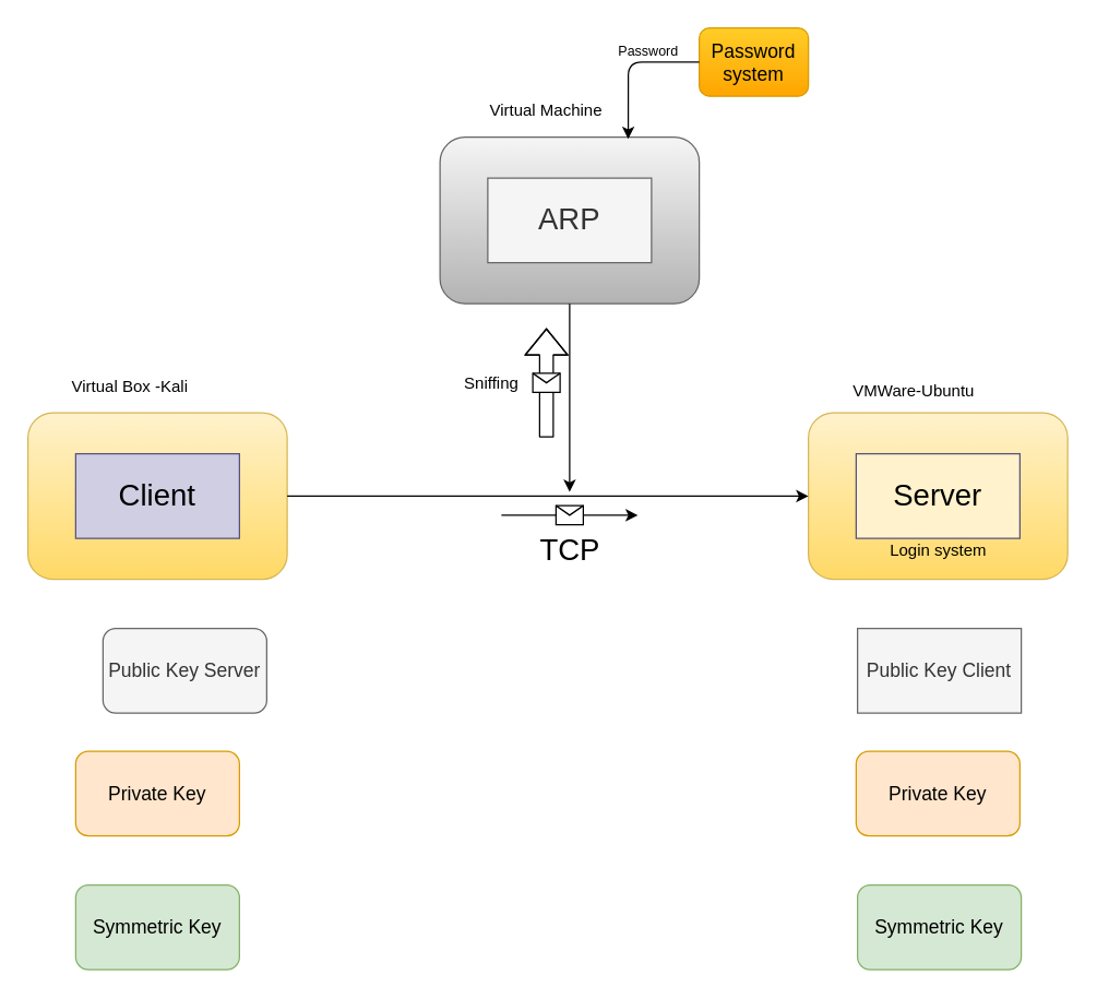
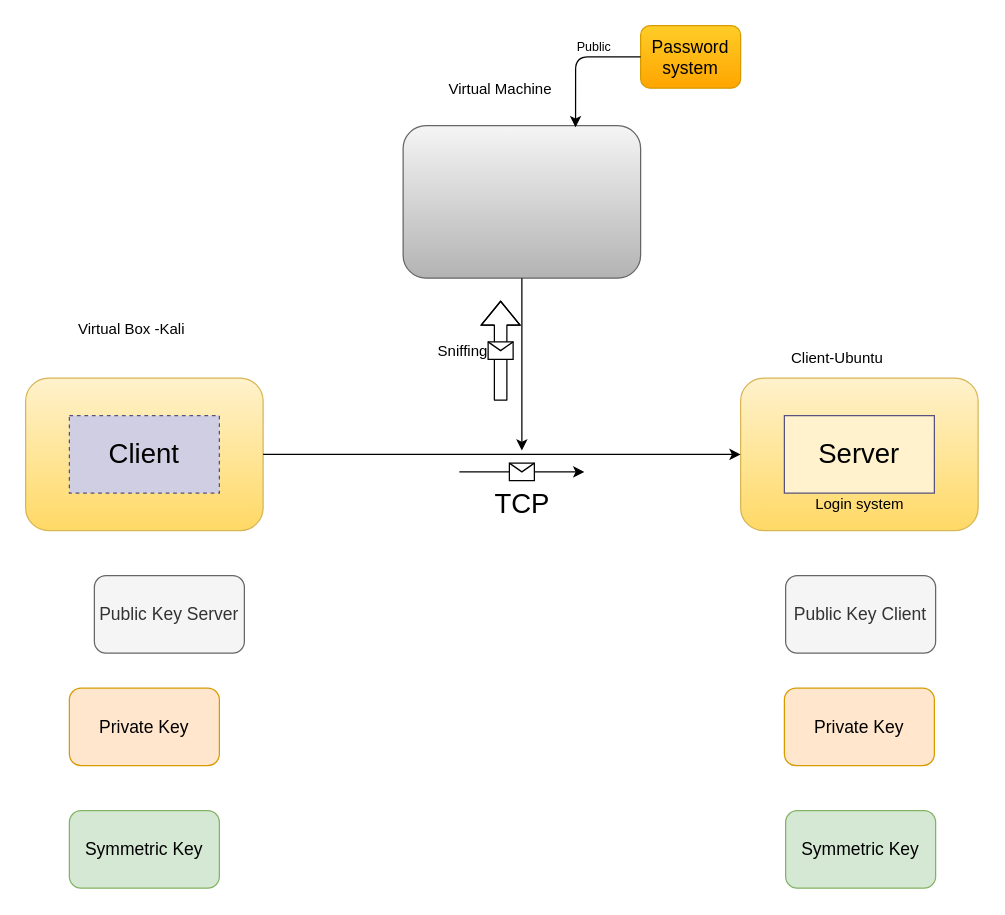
- <mxCell id="28" value="&lt;font style=&quot;font-size: 10px&quot;&gt;Password&lt;/font&gt;" style="text;html=1;strokeColor=none;fillColor=none;align=center;verticalAlign=middle;whiteSpace=wrap;rounded=0;fontSize=32;" vertex="1" parent="1"><mxGeometry x="455" y="20" width="40" height="20" as="geometry" /></mxCell>
+ <mxCell id="28" value="&lt;font style=&quot;font-size: 10px&quot;&gt;Public&lt;/font&gt;" style="text;html=1;strokeColor=none;fillColor=none;align=center;verticalAlign=middle;whiteSpace=wrap;rounded=0;fontSize=32;" vertex="1" parent="1"><mxGeometry x="455" y="20" width="40" height="20" as="geometry" /></mxCell>
- <mxCell id="12" value="Virtual Machine" style="text;html=1;strokeColor=none;fillColor=none;align=center;verticalAlign=middle;whiteSpace=wrap;rounded=0;" parent="1" vertex="1"><mxGeometry x="345" y="70" width="110" height="22" as="geometry" /></mxCell>
+ <mxCell id="12" value="Virtual Machine" style="text;html=1;strokeColor=none;fillColor=none;align=center;verticalAlign=middle;whiteSpace=wrap;rounded=0;" parent="1" vertex="1"><mxGeometry x="345" y="60" width="110" height="22" as="geometry" /></mxCell>
- <mxCell id="11" value="&lt;div style=&quot;font-size: 22px&quot;&gt;&lt;font style=&quot;font-size: 22px&quot;&gt;ARP&lt;/font&gt;&lt;/div&gt;" style="rounded=0;whiteSpace=wrap;html=1;fillColor=#f5f5f5;strokeColor=#666666;fontColor=#333333;" parent="1" vertex="1"><mxGeometry x="357" y="130" width="120" height="62" as="geometry" /></mxCell>
- <mxCell id="21" value="&lt;div&gt;Sniffing&lt;/div&gt;" style="text;html=1;strokeColor=none;fillColor=none;align=center;verticalAlign=middle;whiteSpace=wrap;rounded=0;" parent="1" vertex="1"><mxGeometry x="340" y="270" width="40" height="22" as="geometry" /></mxCell>
+ <mxCell id="21" value="&lt;div&gt;Sniffing&lt;/div&gt;" style="text;html=1;strokeColor=none;fillColor=none;align=center;verticalAlign=middle;whiteSpace=wrap;rounded=0;" parent="1" vertex="1"><mxGeometry x="350" y="270" width="40" height="22" as="geometry" /></mxCell>
- <mxCell id="6" value="&lt;div&gt;Virtual Box -Kali&lt;/div&gt;" style="text;html=1;strokeColor=none;fillColor=none;align=center;verticalAlign=middle;whiteSpace=wrap;rounded=0;" parent="1" vertex="1"><mxGeometry x="40" y="272" width="110" height="22" as="geometry" /></mxCell>
+ <mxCell id="6" value="&lt;div&gt;Virtual Box -Kali&lt;/div&gt;" style="text;html=1;strokeColor=none;fillColor=none;align=center;verticalAlign=middle;whiteSpace=wrap;rounded=0;" parent="1" vertex="1"><mxGeometry x="50" y="252" width="110" height="22" as="geometry" /></mxCell>
- <mxCell id="7" value="VMWare-Ubuntu&lt;div&gt;&lt;br&gt;&lt;/div&gt;" style="text;html=1;strokeColor=none;fillColor=none;align=center;verticalAlign=middle;whiteSpace=wrap;rounded=0;" parent="1" vertex="1"><mxGeometry x="617" y="292" width="105" height="2" as="geometry" /></mxCell>
+ <mxCell id="7" value="Client-Ubuntu&lt;div&gt;&lt;br&gt;&lt;/div&gt;" style="text;html=1;strokeColor=none;fillColor=none;align=center;verticalAlign=middle;whiteSpace=wrap;rounded=0;" parent="1" vertex="1"><mxGeometry x="617" y="292" width="105" height="2" as="geometry" /></mxCell>
- <mxCell id="4" value="&lt;div style=&quot;font-size: 22px&quot;&gt;&lt;font style=&quot;font-size: 22px&quot;&gt;Client&lt;/font&gt;&lt;/div&gt;" style="rounded=0;whiteSpace=wrap;html=1;fillColor=#d0cee2;strokeColor=#56517e;" parent="1" vertex="1"><mxGeometry x="55" y="332" width="120" height="62" as="geometry" /></mxCell>
+ <mxCell id="4" value="&lt;div style=&quot;font-size: 22px&quot;&gt;&lt;font style=&quot;font-size: 22px&quot;&gt;Client&lt;/font&gt;&lt;/div&gt;" style="rounded=0;whiteSpace=wrap;html=1;fillColor=#d0cee2;strokeColor=#56517e;dashed=1;" parent="1" vertex="1"><mxGeometry x="55" y="332" width="120" height="62" as="geometry" /></mxCell>
- <mxCell id="14" value="&lt;div style=&quot;font-size: 14px;&quot;&gt;Public Key Client&lt;/div&gt;" style="whiteSpace=wrap;html=1;fontSize=14;fillColor=#f5f5f5;strokeColor=#666666;fontColor=#333333;rounded=0;" parent="1" vertex="1"><mxGeometry x="628" y="460" width="120" height="62" as="geometry" /></mxCell>
+ <mxCell id="14" value="&lt;div style=&quot;font-size: 14px;&quot;&gt;Public Key Client&lt;/div&gt;" style="rounded=1;whiteSpace=wrap;html=1;fontSize=14;fillColor=#f5f5f5;strokeColor=#666666;fontColor=#333333;" parent="1" vertex="1"><mxGeometry x="628" y="460" width="120" height="62" as="geometry" /></mxCell>
